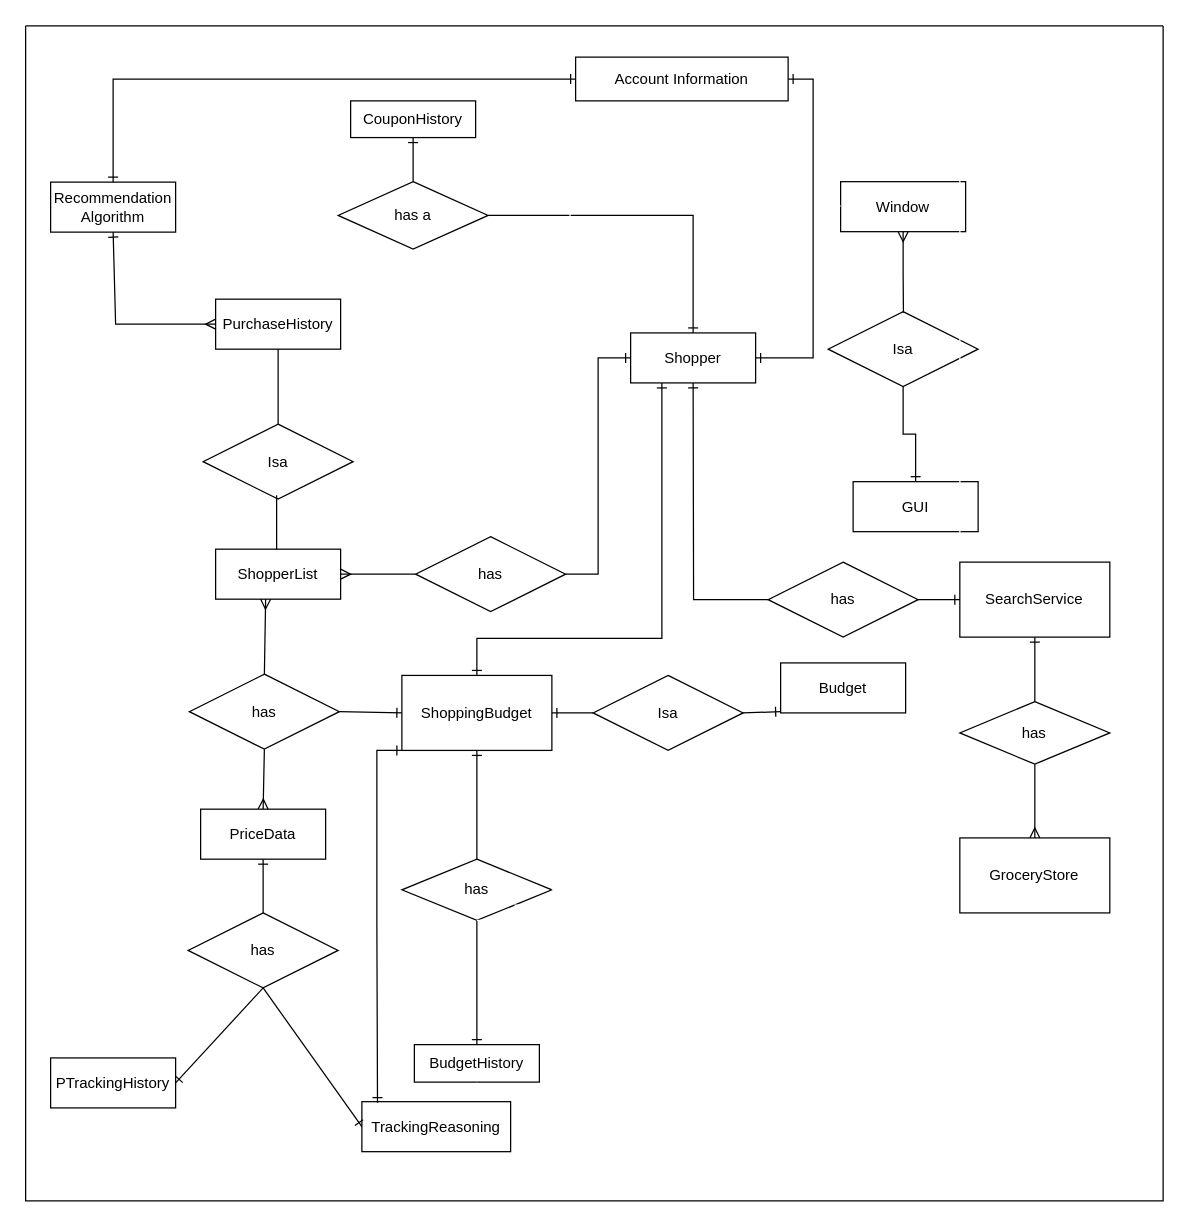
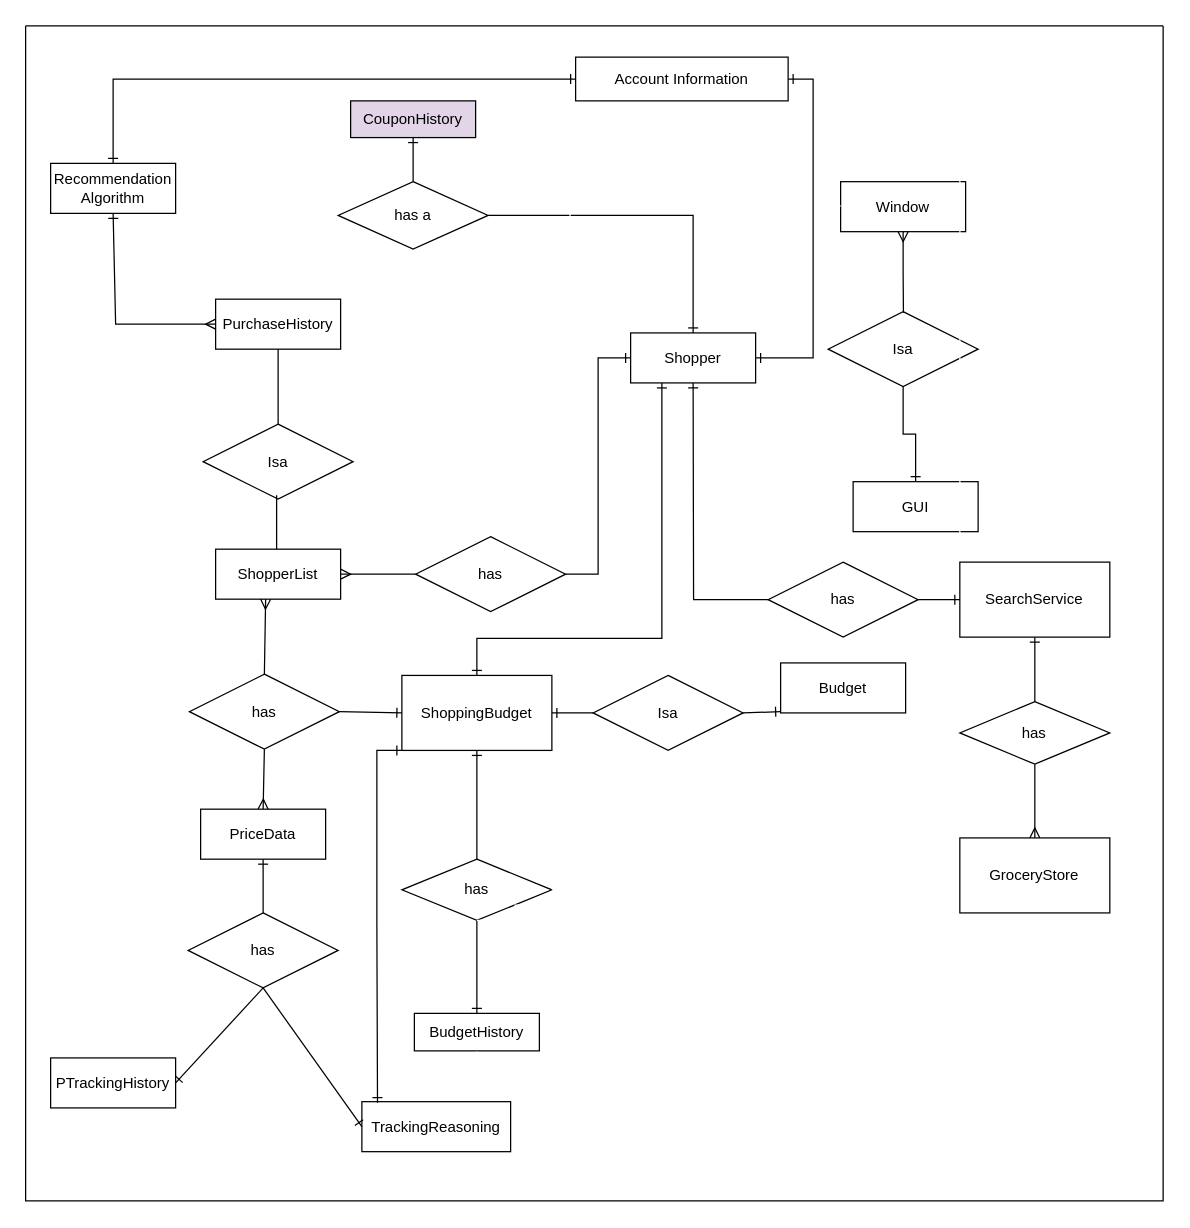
- <mxCell id="62" value="CouponHistory" style="whiteSpace=wrap;html=1;align=center;" vertex="1" parent="2"><mxGeometry x="260" y="60" width="100" height="29.36" as="geometry" /></mxCell>
+ <mxCell id="62" value="CouponHistory" style="whiteSpace=wrap;html=1;align=center;fillColor=#e1d5e7;" vertex="1" parent="2"><mxGeometry x="260" y="60" width="100" height="29.36" as="geometry" /></mxCell>
- <mxCell id="29" value="Recommendation Algorithm" style="whiteSpace=wrap;html=1;align=center;" vertex="1" parent="2"><mxGeometry x="20" y="125" width="100" height="40" as="geometry" /></mxCell>
+ <mxCell id="29" value="Recommendation Algorithm" style="whiteSpace=wrap;html=1;align=center;" vertex="1" parent="2"><mxGeometry x="20" y="110.0" width="100" height="40" as="geometry" /></mxCell>
- <mxCell id="13" value="BudgetHistory" style="whiteSpace=wrap;html=1;align=center;" vertex="1" parent="2"><mxGeometry x="311" y="815" width="100" height="30" as="geometry" /></mxCell>
+ <mxCell id="13" value="BudgetHistory" style="whiteSpace=wrap;html=1;align=center;" vertex="1" parent="2"><mxGeometry x="311" y="790" width="100" height="30" as="geometry" /></mxCell>
